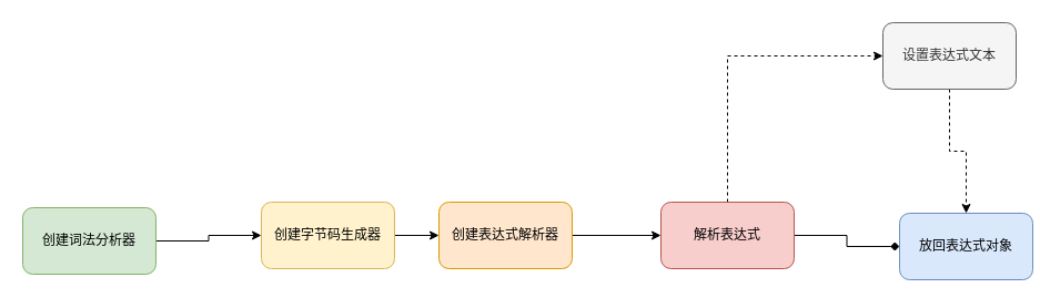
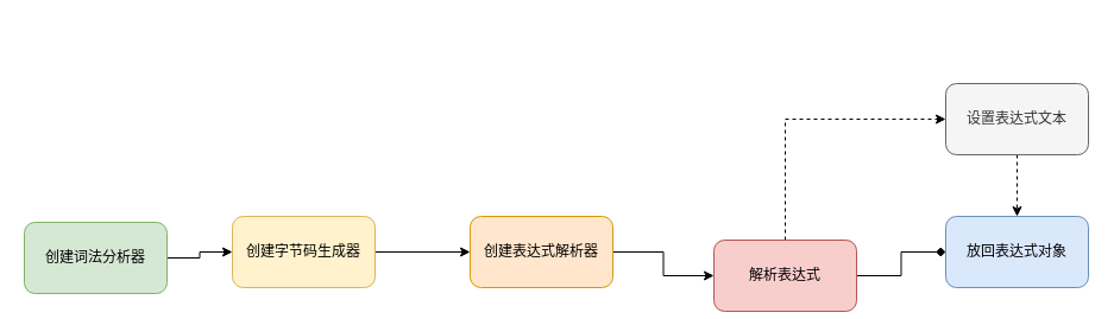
- <mxCell id="13" value="设置表达式文本" style="whiteSpace=wrap;html=1;rounded=1;fillColor=#f5f5f5;fontColor=#333333;strokeColor=#666666;" vertex="1" parent="1"><mxGeometry x="795" y="20" width="120" height="60" as="geometry" /></mxCell>
+ <mxCell id="13" value="设置表达式文本" style="whiteSpace=wrap;html=1;rounded=1;fillColor=#f5f5f5;fontColor=#333333;strokeColor=#666666;" vertex="1" parent="1"><mxGeometry x="795" y="70" width="120" height="60" as="geometry" /></mxCell>
- <mxCell id="5" value="创建字节码生成器" style="whiteSpace=wrap;html=1;rounded=1;fillColor=#fff2cc;strokeColor=#d6b656;" vertex="1" parent="1"><mxGeometry x="235" y="182" width="120" height="60" as="geometry" /></mxCell>
+ <mxCell id="5" value="创建字节码生成器" style="whiteSpace=wrap;html=1;rounded=1;fillColor=#fff2cc;strokeColor=#d6b656;" vertex="1" parent="1"><mxGeometry x="195" y="182" width="120" height="60" as="geometry" /></mxCell>
- <mxCell id="10" value="解析表达式" style="whiteSpace=wrap;html=1;rounded=1;fillColor=#f8cecc;strokeColor=#b85450;" vertex="1" parent="1"><mxGeometry x="595" y="182" width="120" height="60" as="geometry" /></mxCell>
+ <mxCell id="10" value="解析表达式" style="whiteSpace=wrap;html=1;rounded=1;fillColor=#f8cecc;strokeColor=#b85450;" vertex="1" parent="1"><mxGeometry x="600" y="202" width="120" height="60" as="geometry" /></mxCell>
- <mxCell id="11" value="放回表达式对象" style="whiteSpace=wrap;html=1;rounded=1;fillColor=#dae8fc;strokeColor=#6c8ebf;" vertex="1" parent="1"><mxGeometry x="810" y="192" width="120" height="60" as="geometry" /></mxCell>
+ <mxCell id="11" value="放回表达式对象" style="whiteSpace=wrap;html=1;rounded=1;fillColor=#dae8fc;strokeColor=#6c8ebf;" vertex="1" parent="1"><mxGeometry x="795" y="182" width="120" height="60" as="geometry" /></mxCell>
